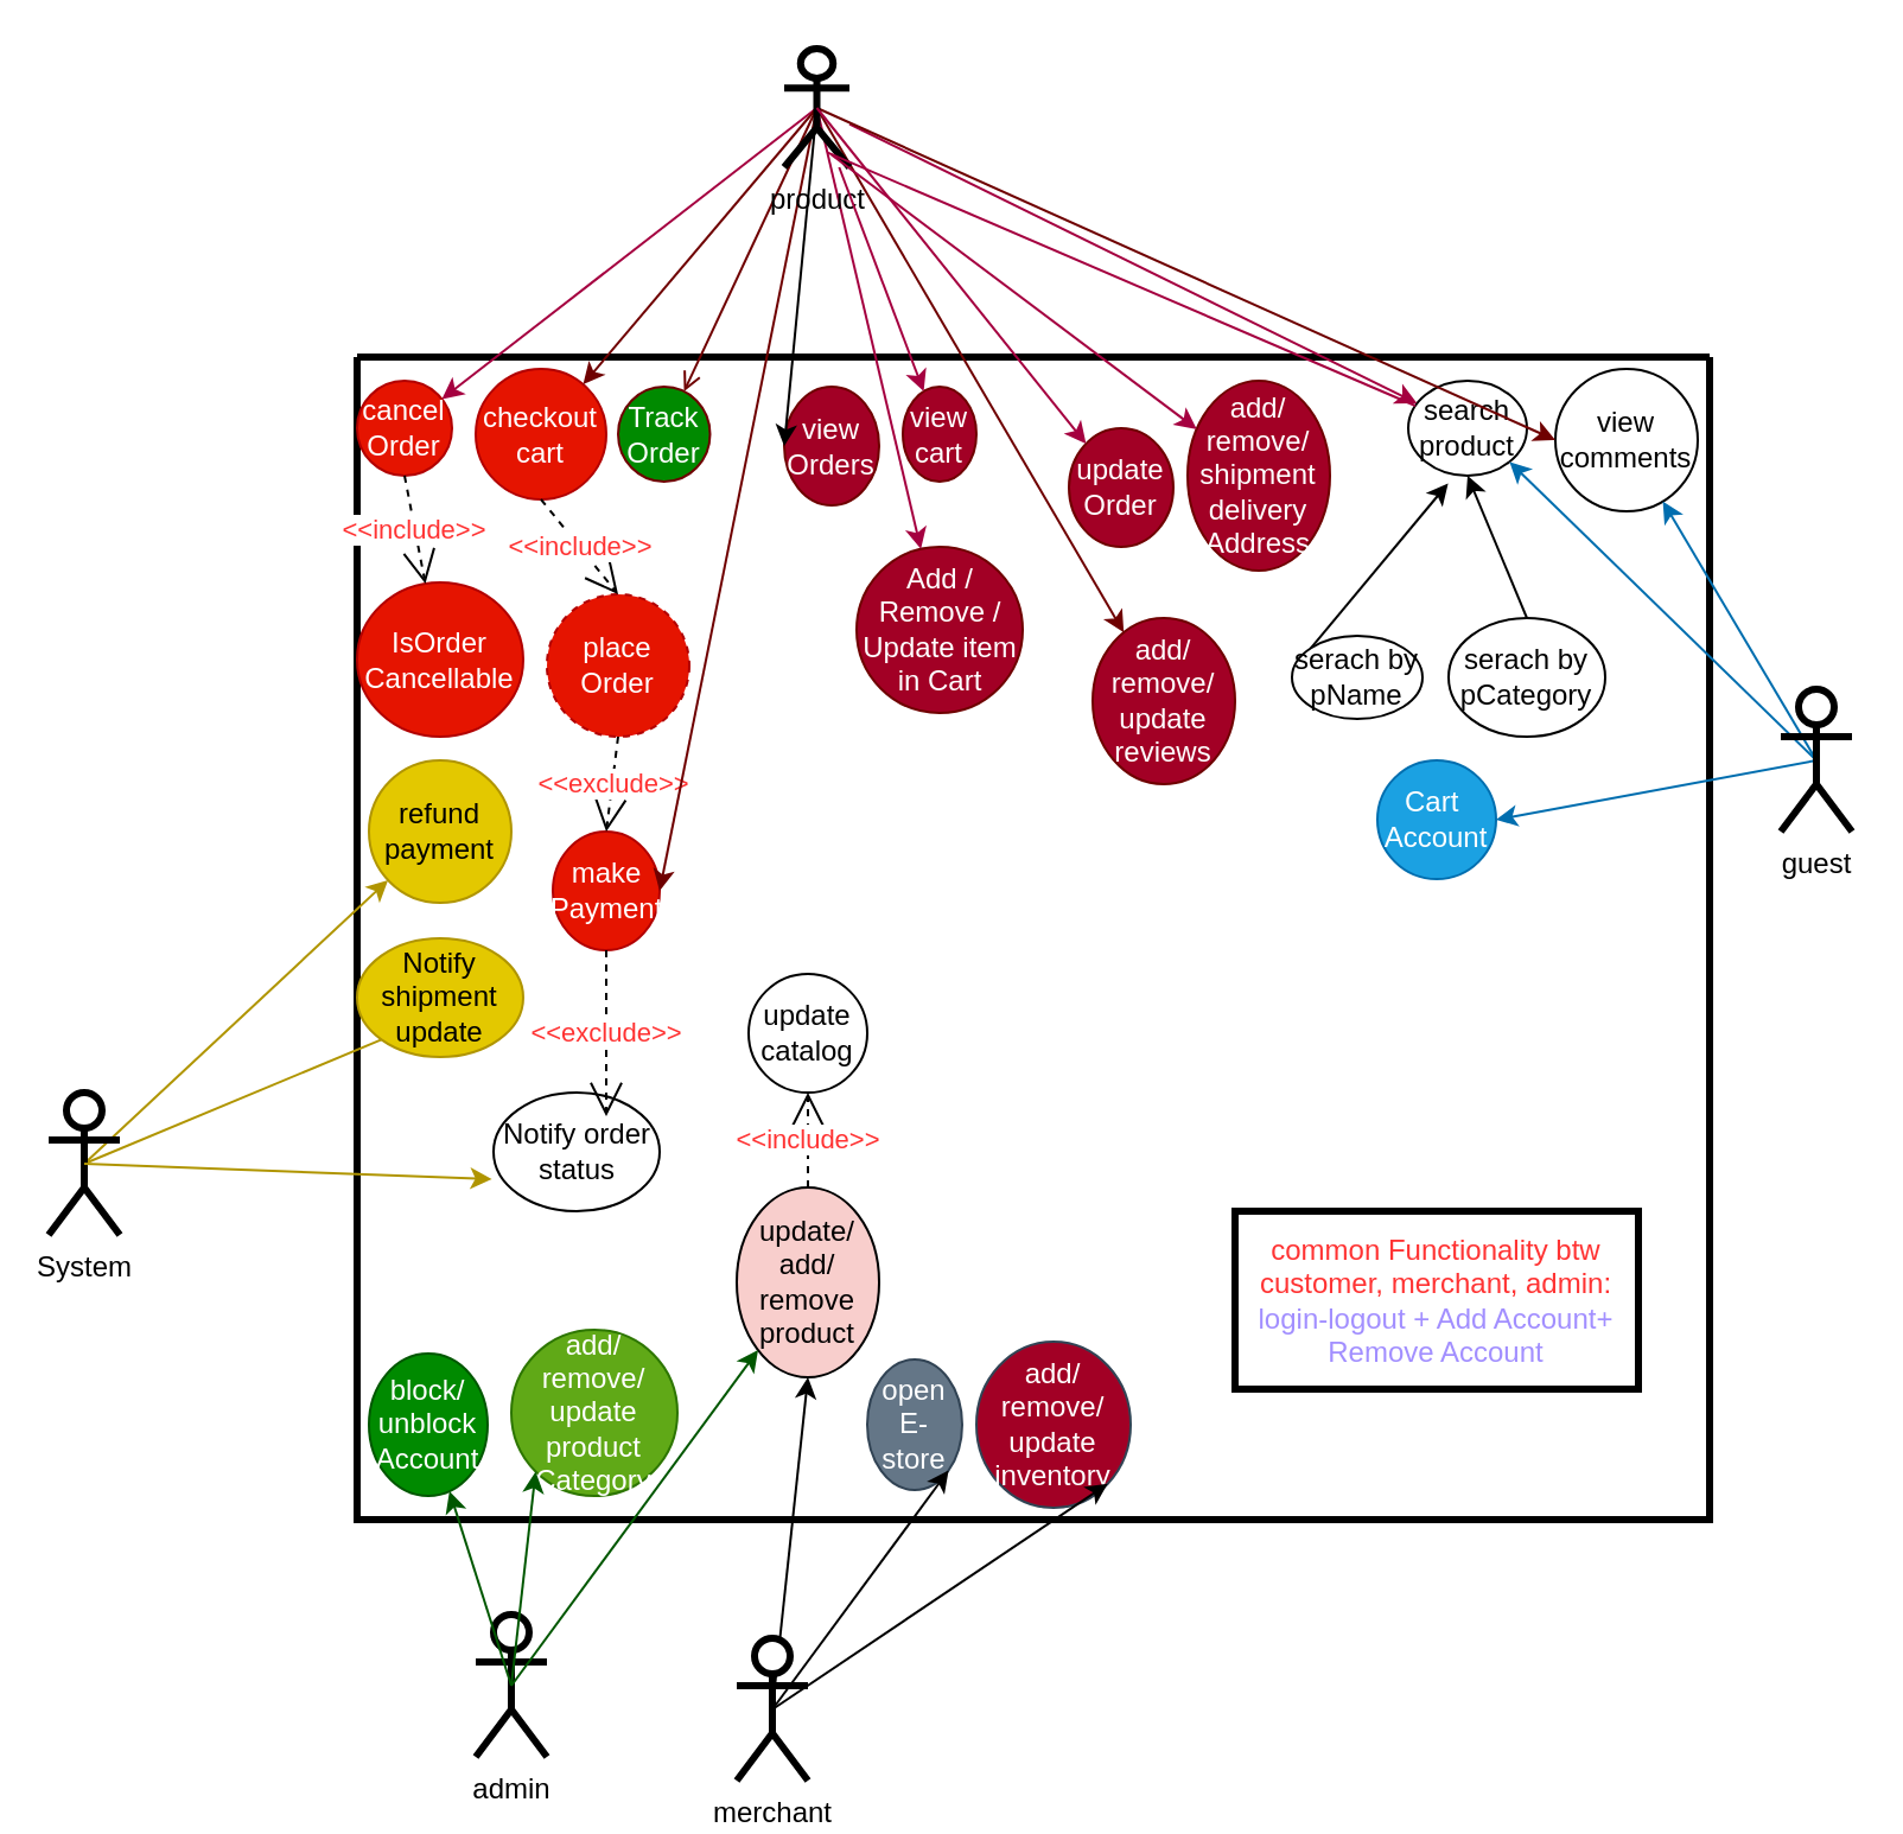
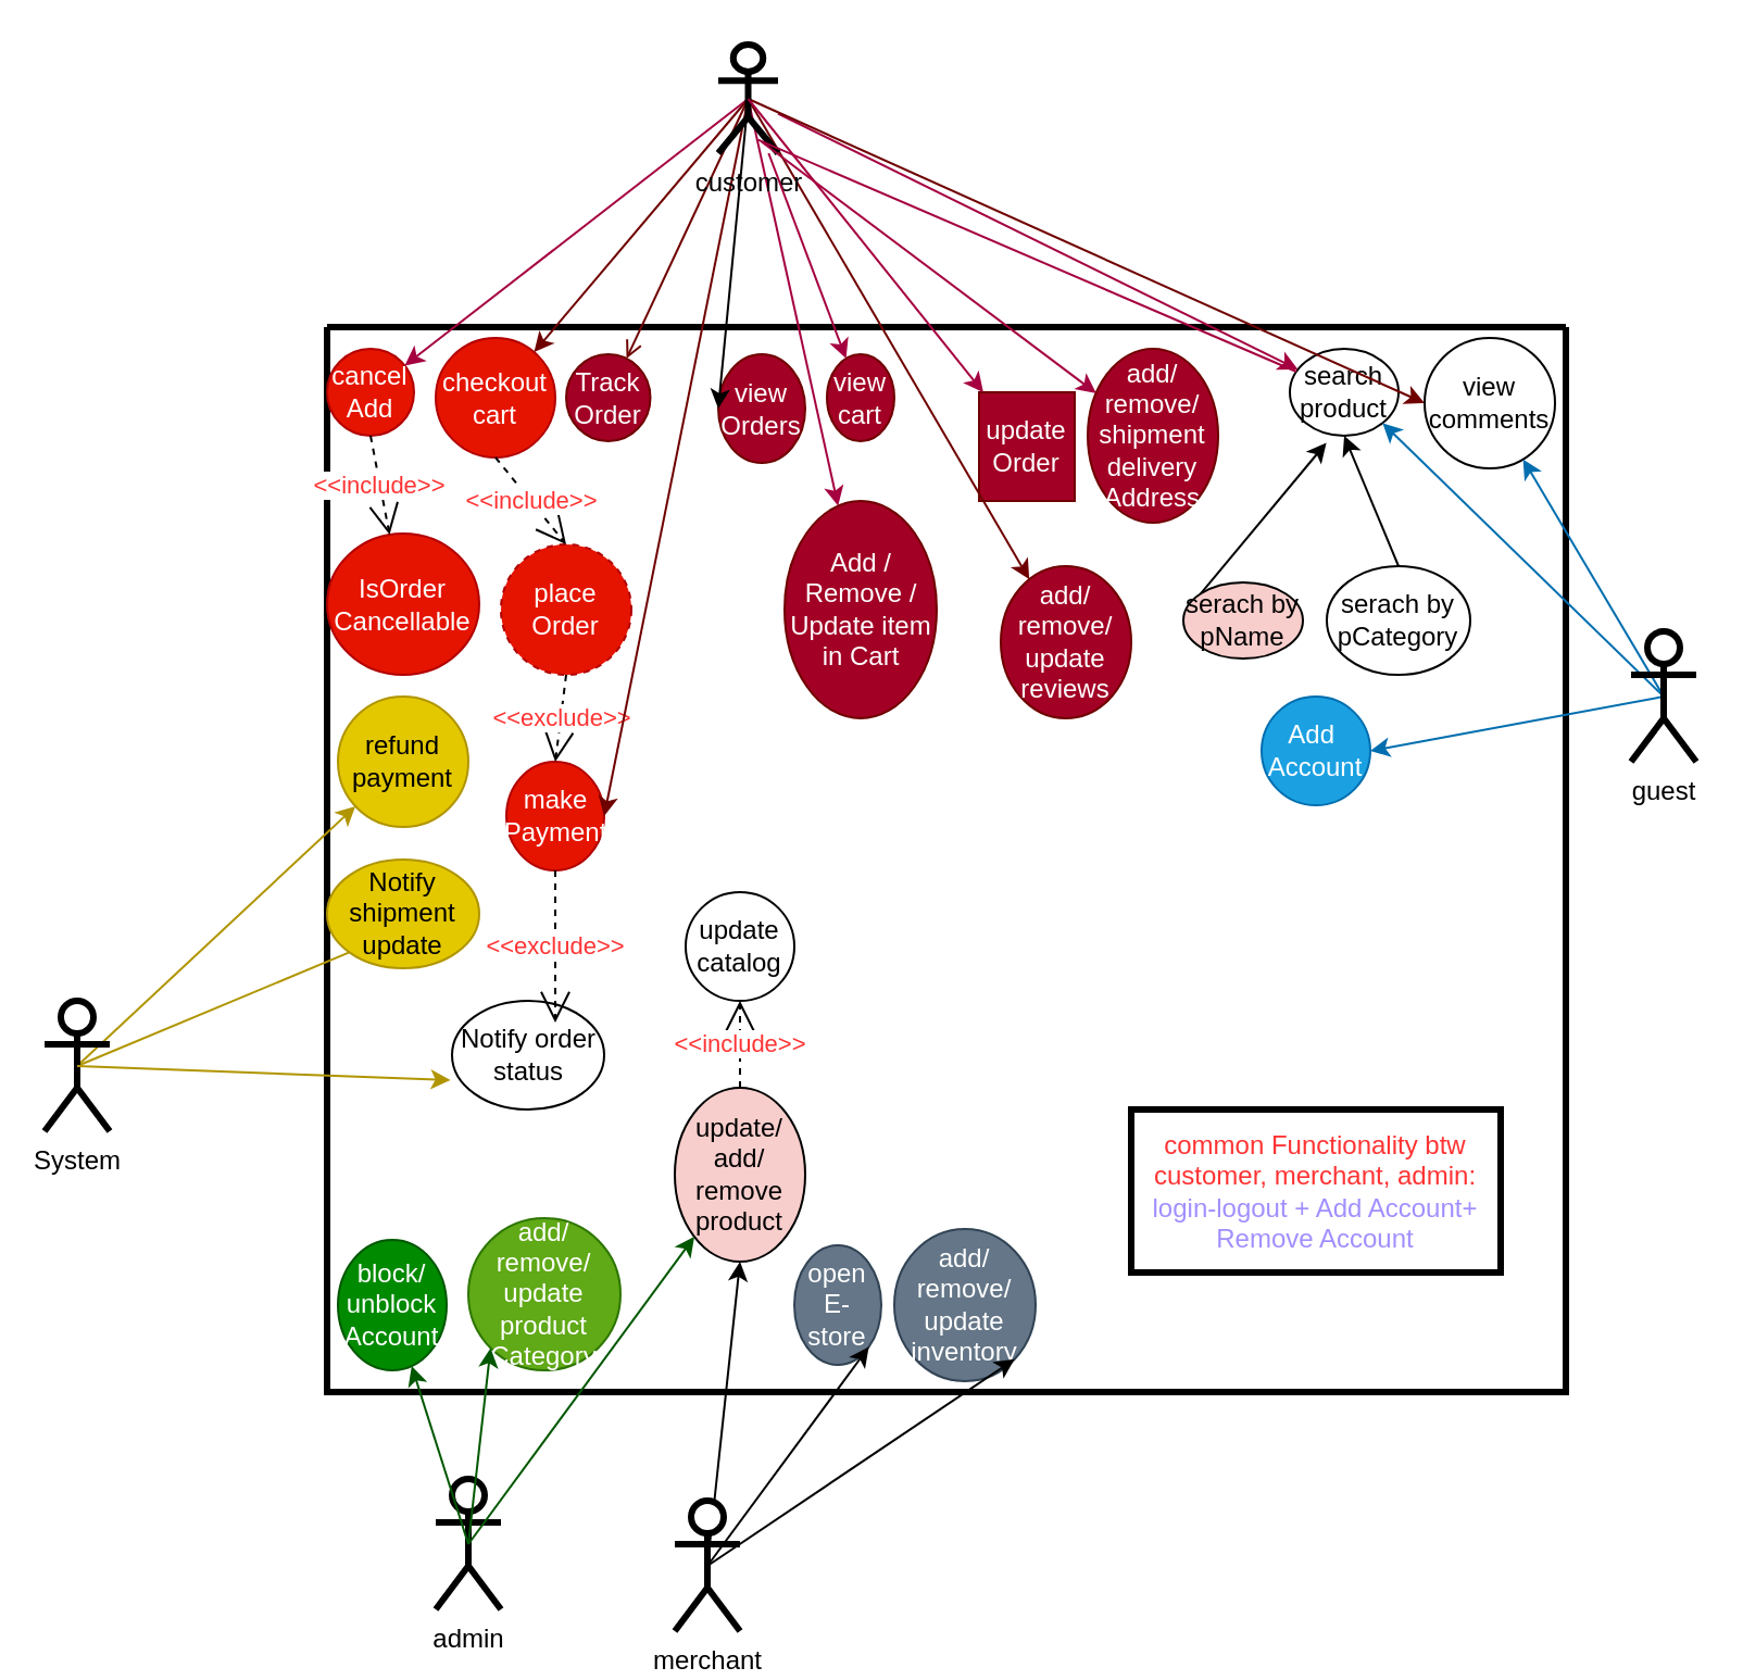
- <mxCell id="53" value="product" style="shape=umlActor;verticalLabelPosition=bottom;verticalAlign=top;html=1;shadow=0;glass=0;sketch=0;strokeWidth=3;gradientColor=none;" vertex="1" parent="1"><mxGeometry x="330" y="20" width="27.5" height="50" as="geometry" /></mxCell>
+ <mxCell id="53" value="customer" style="shape=umlActor;verticalLabelPosition=bottom;verticalAlign=top;html=1;shadow=0;glass=0;sketch=0;strokeWidth=3;gradientColor=none;" vertex="1" parent="1"><mxGeometry x="330" y="20" width="27.5" height="50" as="geometry" /></mxCell>
- <mxCell id="3" value="cancel Order" style="ellipse;whiteSpace=wrap;html=1;fillColor=#e51400;fontColor=#ffffff;strokeColor=#B20000;" vertex="1" parent="2"><mxGeometry y="10" width="40" height="40" as="geometry" /></mxCell>
+ <mxCell id="3" value="cancel Add" style="ellipse;whiteSpace=wrap;html=1;fillColor=#e51400;fontColor=#ffffff;strokeColor=#B20000;" vertex="1" parent="2"><mxGeometry y="10" width="40" height="40" as="geometry" /></mxCell>
- <mxCell id="27" value="Track Order" style="ellipse;whiteSpace=wrap;html=1;fillColor=#008a00;fontColor=#ffffff;strokeColor=#6F0000;" vertex="1" parent="2"><mxGeometry x="110" y="12.5" width="38.75" height="40" as="geometry" /></mxCell>
+ <mxCell id="27" value="Track Order" style="ellipse;whiteSpace=wrap;html=1;fillColor=#a20025;fontColor=#ffffff;strokeColor=#6F0000;" vertex="1" parent="2"><mxGeometry x="110" y="12.5" width="38.75" height="40" as="geometry" /></mxCell>
- <mxCell id="33" value="update Order" style="ellipse;whiteSpace=wrap;html=1;fillColor=#a20025;fontColor=#ffffff;strokeColor=#6F0000;" vertex="1" parent="2"><mxGeometry x="300" y="30" width="44" height="50" as="geometry" /></mxCell>
+ <mxCell id="33" value="update Order" style="whiteSpace=wrap;html=1;fillColor=#a20025;fontColor=#ffffff;strokeColor=#6F0000;rounded=0;" vertex="1" parent="2"><mxGeometry x="300" y="30" width="44" height="50" as="geometry" /></mxCell>
- <mxCell id="32" value="Add / Remove / Update item in Cart" style="ellipse;whiteSpace=wrap;html=1;fillColor=#a20025;fontColor=#ffffff;strokeColor=#6F0000;" vertex="1" parent="2"><mxGeometry x="210.5" y="80" width="70" height="70" as="geometry" /></mxCell>
+ <mxCell id="32" value="Add / Remove / Update item in Cart" style="ellipse;whiteSpace=wrap;html=1;fillColor=#a20025;fontColor=#ffffff;strokeColor=#6F0000;" vertex="1" parent="2"><mxGeometry x="210.5" y="80" width="70" height="100" as="geometry" /></mxCell>
- <mxCell id="18" value="serach by pName" style="ellipse;whiteSpace=wrap;html=1;" vertex="1" parent="2"><mxGeometry x="394" y="117.5" width="55" height="35" as="geometry" /></mxCell>
+ <mxCell id="18" value="serach by pName" style="ellipse;whiteSpace=wrap;html=1;fillColor=#f8cecc;" vertex="1" parent="2"><mxGeometry x="394" y="117.5" width="55" height="35" as="geometry" /></mxCell>
- <mxCell id="23" value="Cart&amp;nbsp; Account" style="ellipse;whiteSpace=wrap;html=1;fillColor=#1ba1e2;fontColor=#ffffff;strokeColor=#006EAF;" vertex="1" parent="2"><mxGeometry x="430" y="170" width="50" height="50" as="geometry" /></mxCell>
+ <mxCell id="23" value="Add&amp;nbsp; Account" style="ellipse;whiteSpace=wrap;html=1;fillColor=#1ba1e2;fontColor=#ffffff;strokeColor=#006EAF;" vertex="1" parent="2"><mxGeometry x="430" y="170" width="50" height="50" as="geometry" /></mxCell>
- <mxCell id="24" value="add/ remove/ update inventory" style="ellipse;whiteSpace=wrap;html=1;fillColor=#a20025;strokeColor=#314354;fontColor=#ffffff;" vertex="1" parent="2"><mxGeometry x="261" y="415" width="65" height="70" as="geometry" /></mxCell>
+ <mxCell id="24" value="add/ remove/ update inventory" style="ellipse;whiteSpace=wrap;html=1;fillColor=#647687;strokeColor=#314354;fontColor=#ffffff;" vertex="1" parent="2"><mxGeometry x="261" y="415" width="65" height="70" as="geometry" /></mxCell>
